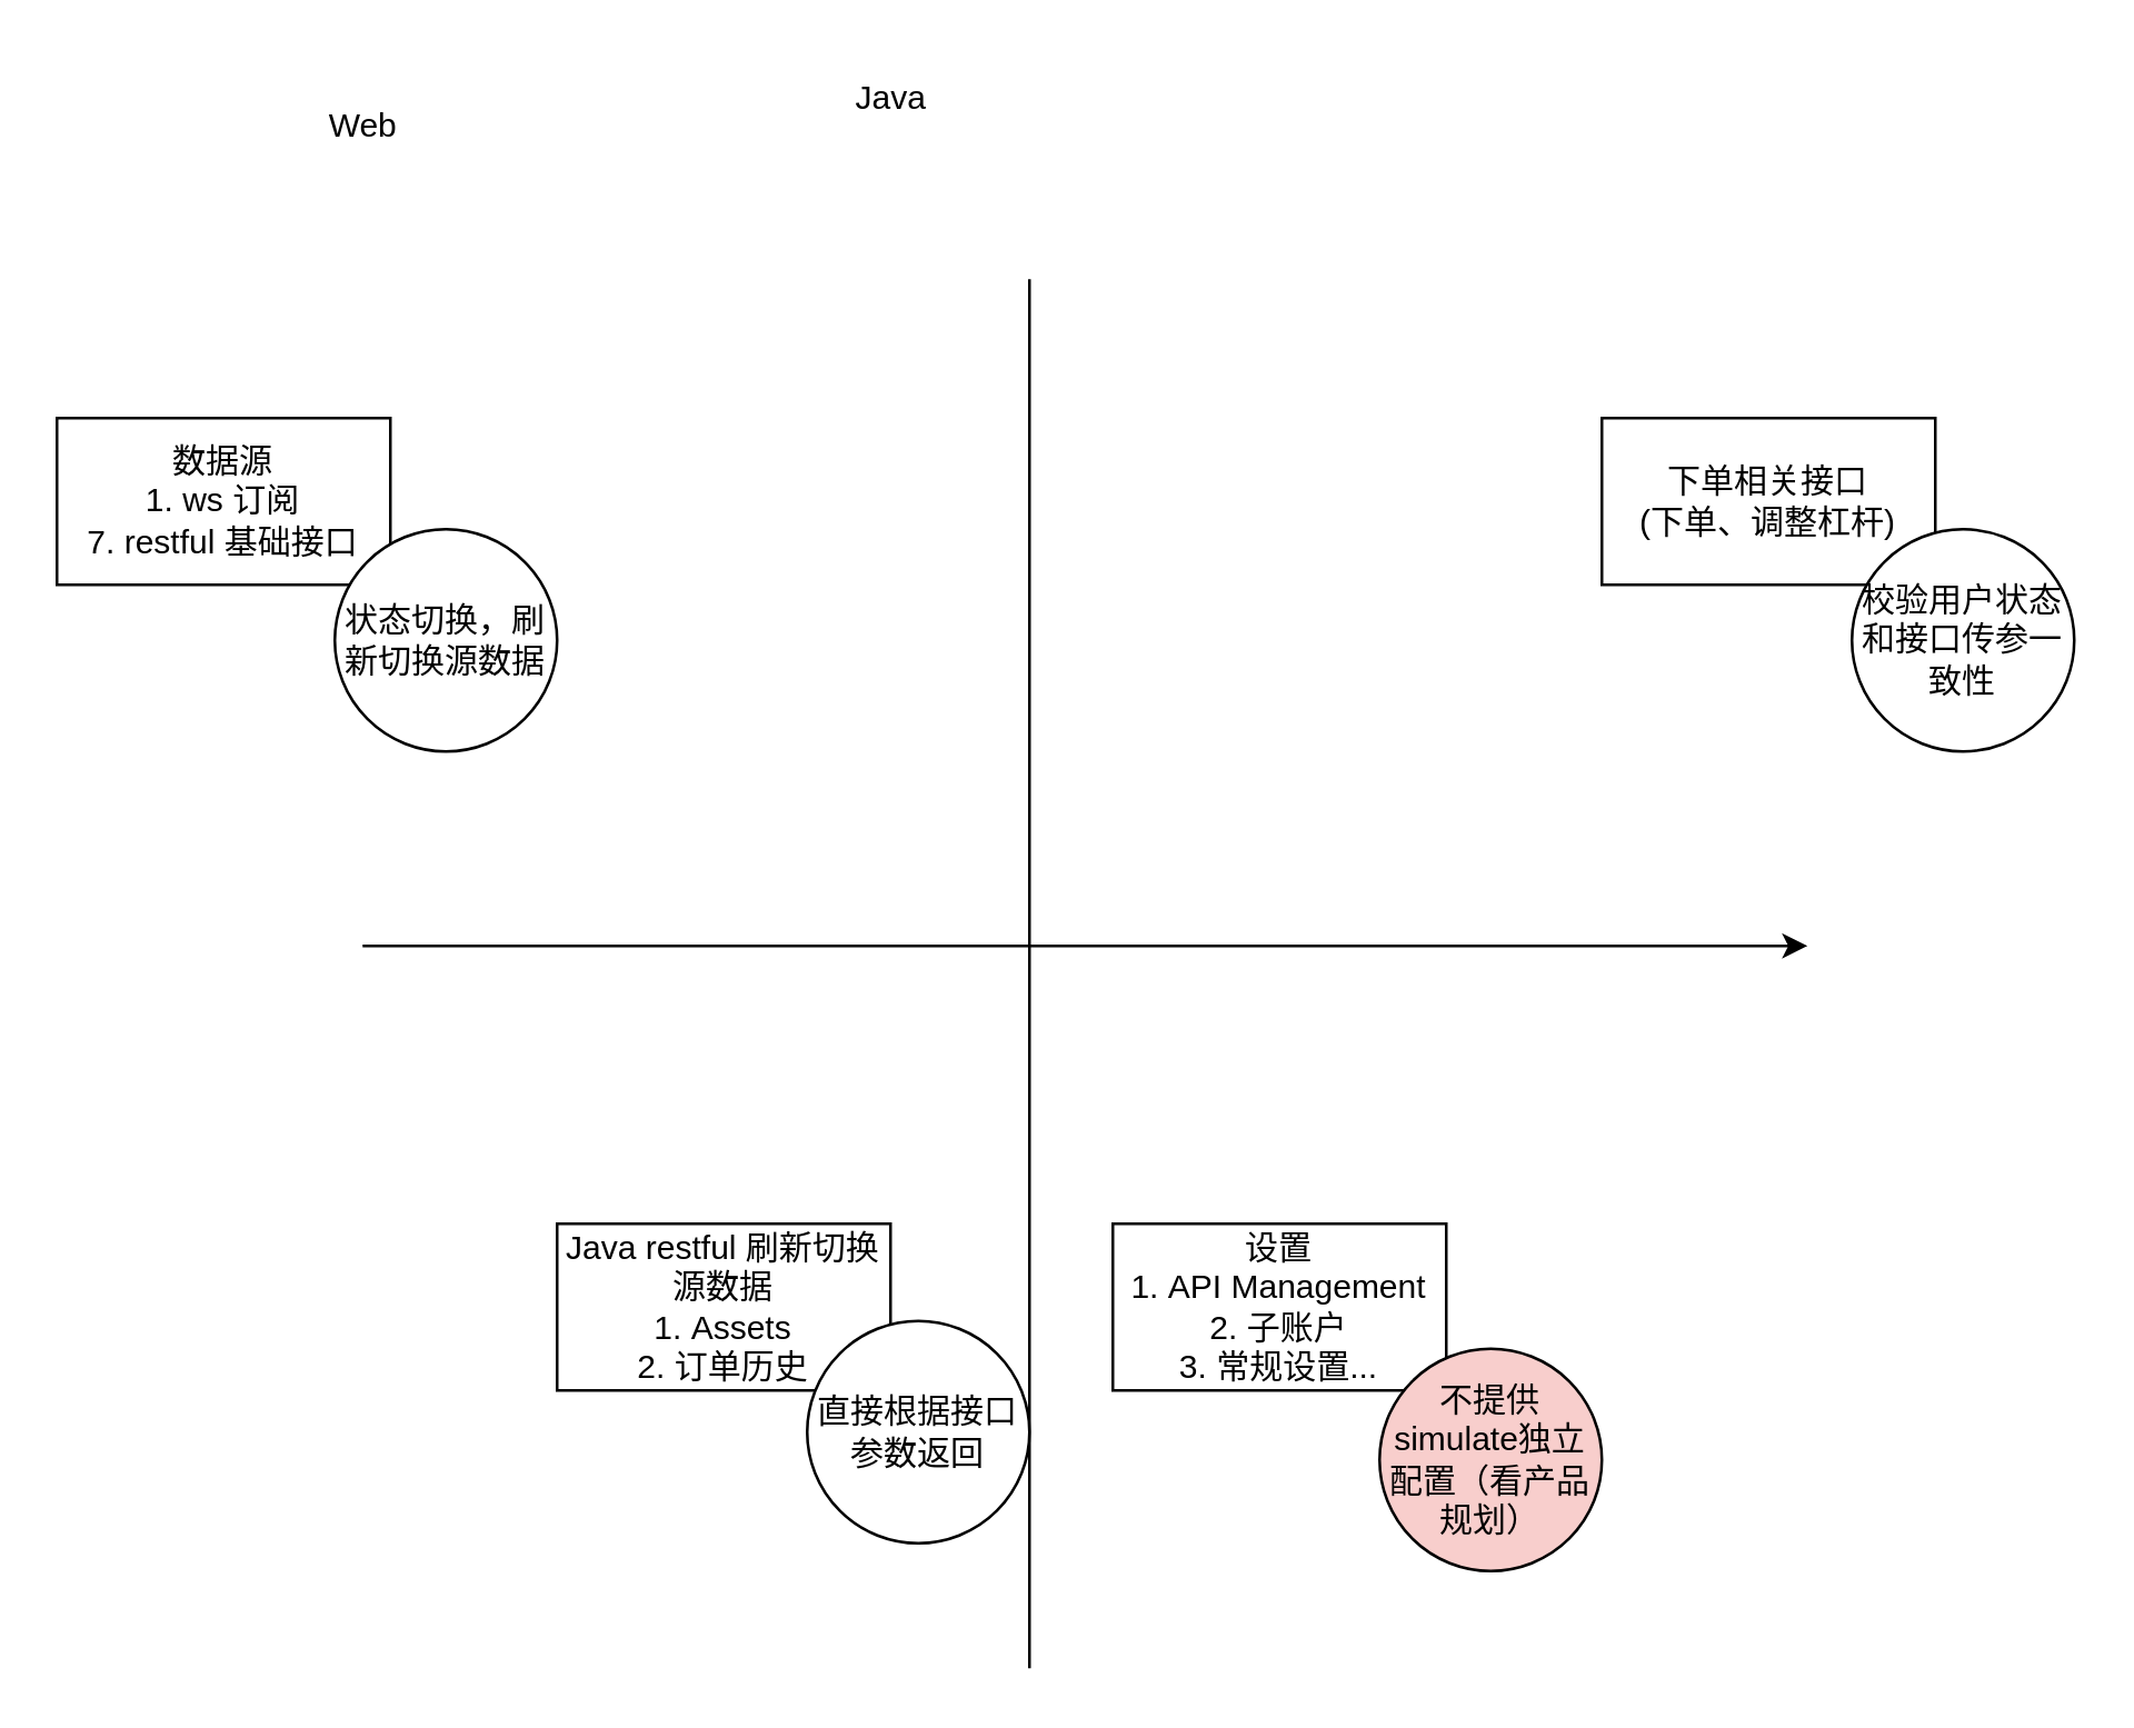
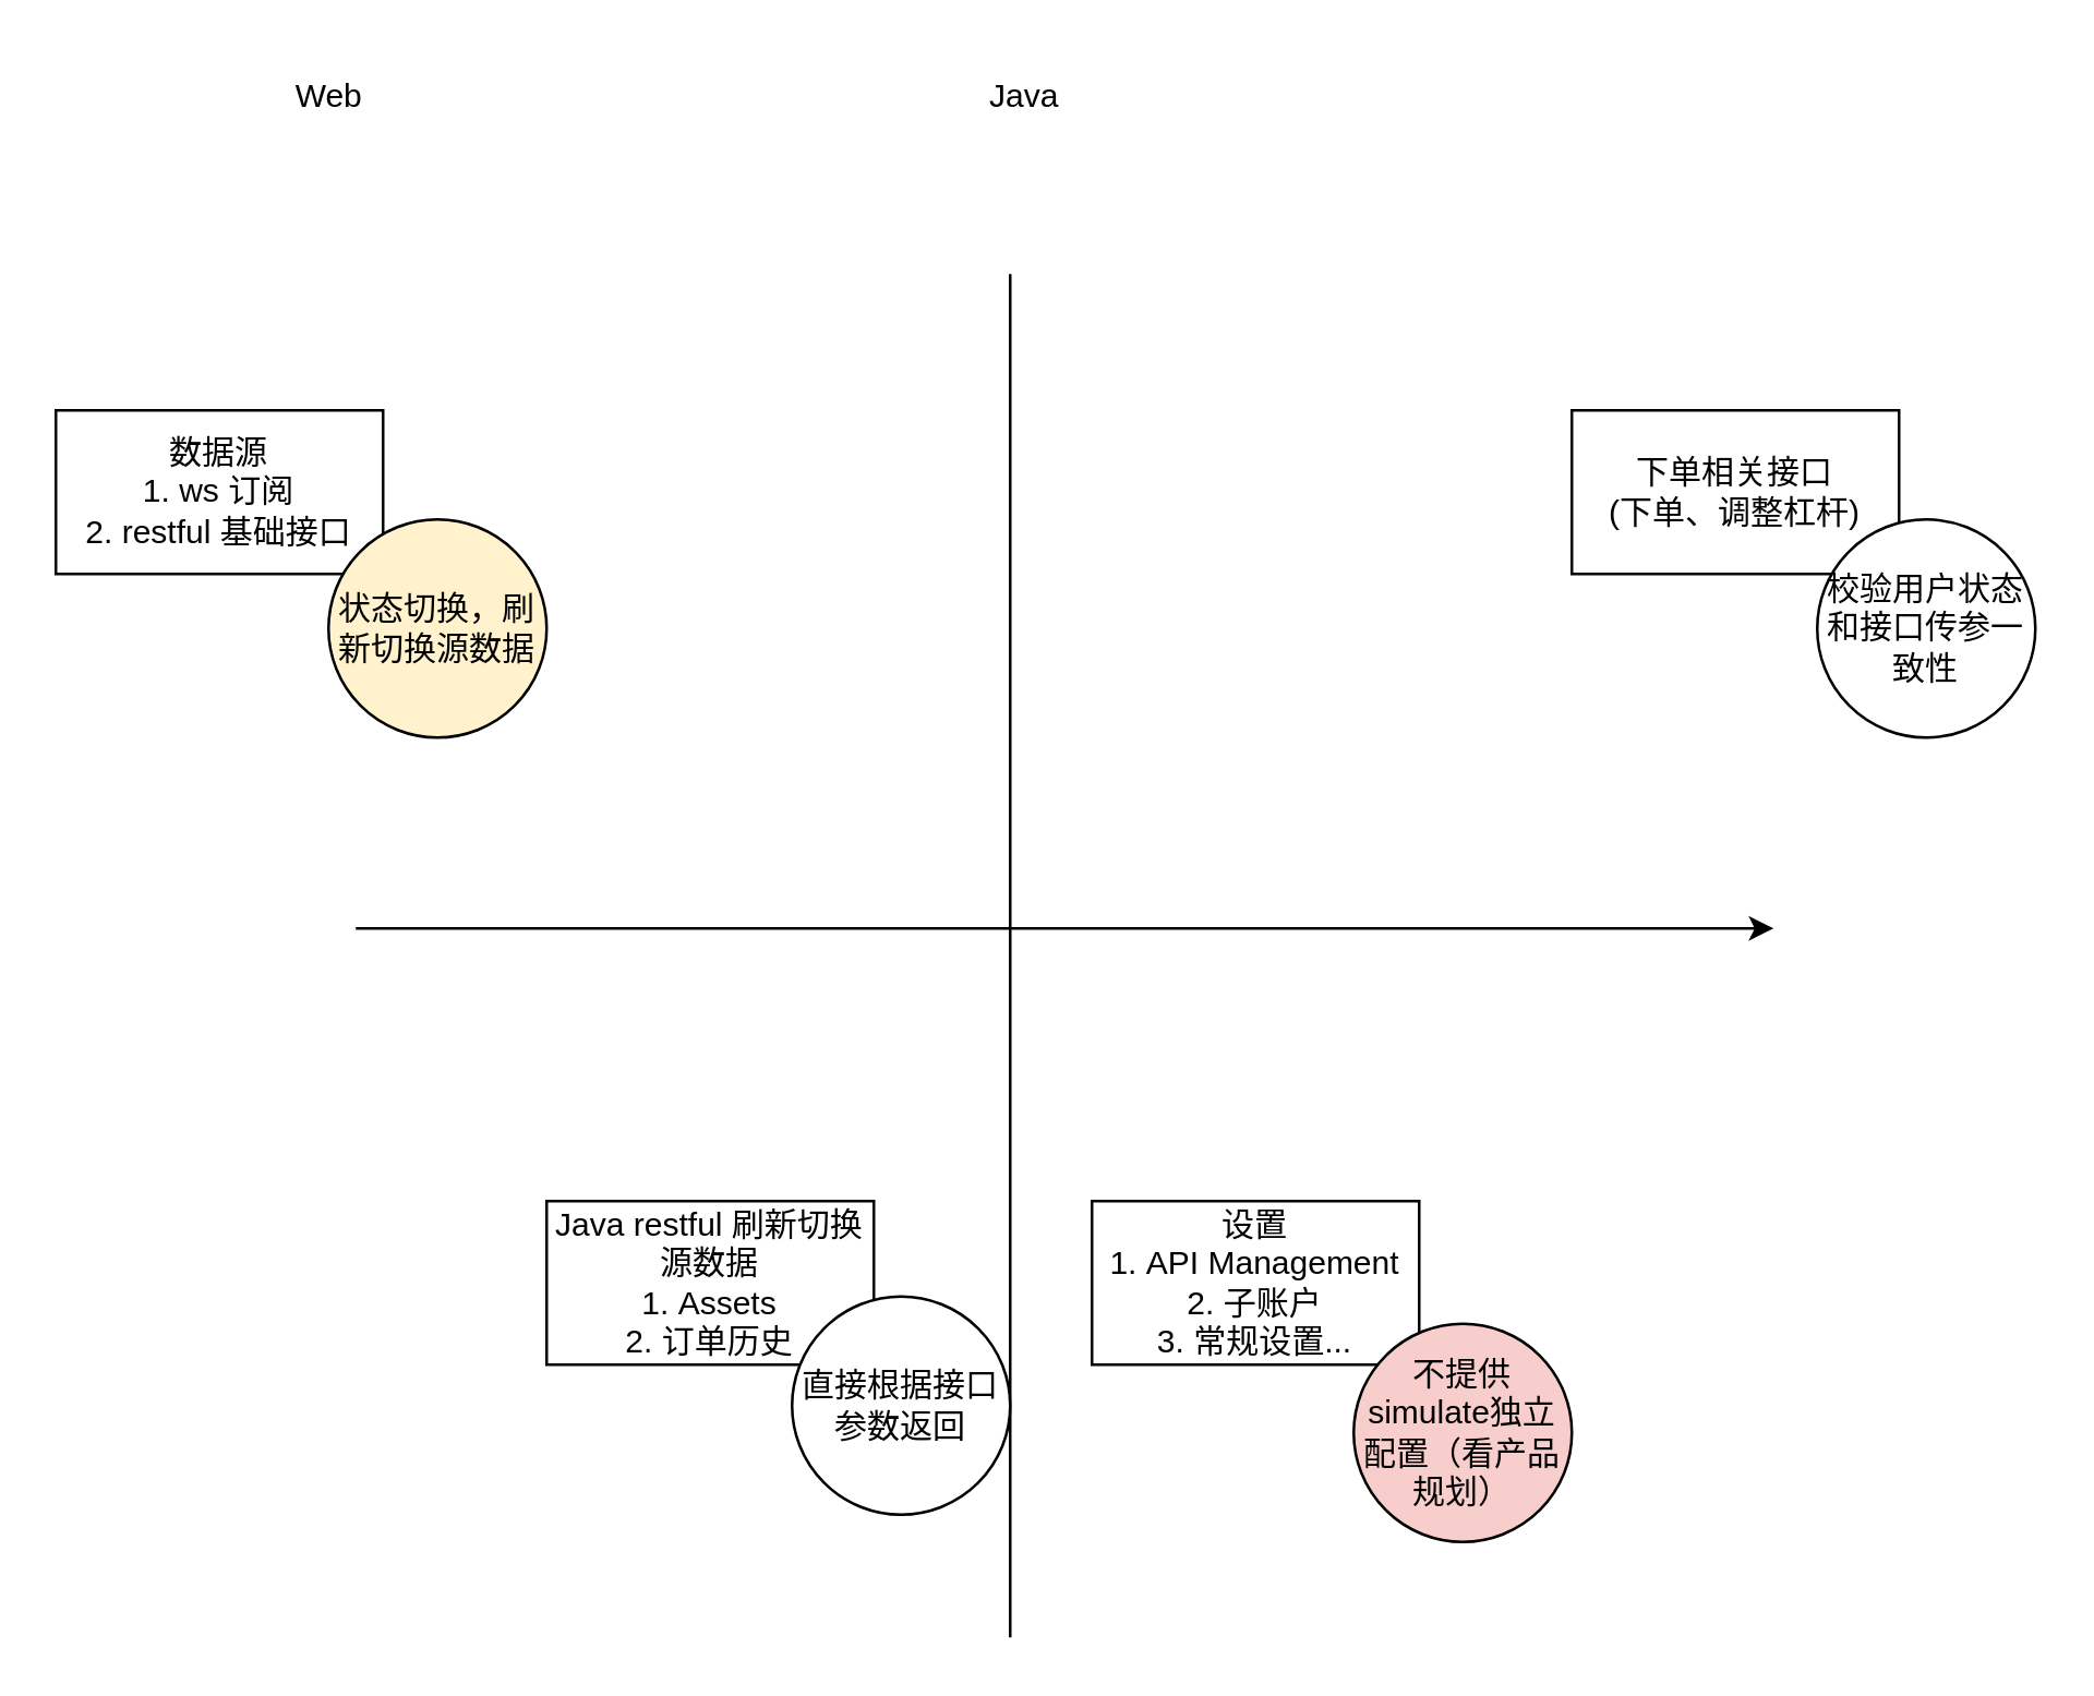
- <mxCell id="5" value="Java" style="text;html=1;align=center;verticalAlign=middle;resizable=0;points=[];autosize=1;strokeColor=none;fillColor=none;" vertex="1" parent="1"><mxGeometry x="295" y="20" width="50" height="30" as="geometry" /></mxCell>
+ <mxCell id="5" value="Java" style="text;html=1;align=center;verticalAlign=middle;resizable=0;points=[];autosize=1;strokeColor=none;fillColor=none;" vertex="1" parent="1"><mxGeometry x="350" y="20" width="50" height="30" as="geometry" /></mxCell>
- <mxCell id="4" value="Web" style="text;html=1;align=center;verticalAlign=middle;resizable=0;points=[];autosize=1;strokeColor=none;fillColor=none;" vertex="1" parent="1"><mxGeometry x="105" y="30" width="50" height="30" as="geometry" /></mxCell>
+ <mxCell id="4" value="Web" style="text;html=1;align=center;verticalAlign=middle;resizable=0;points=[];autosize=1;strokeColor=none;fillColor=none;" vertex="1" parent="1"><mxGeometry x="95" y="20" width="50" height="30" as="geometry" /></mxCell>
- <mxCell id="6" value="数据源&lt;br&gt;1. ws 订阅&lt;br&gt;7. restful 基础接口" style="whiteSpace=wrap;html=1;" vertex="1" parent="1"><mxGeometry x="20" y="150" width="120" height="60" as="geometry" /></mxCell>
+ <mxCell id="6" value="数据源&lt;br&gt;1. ws 订阅&lt;br&gt;2. restful 基础接口" style="whiteSpace=wrap;html=1;" vertex="1" parent="1"><mxGeometry x="20" y="150" width="120" height="60" as="geometry" /></mxCell>
- <mxCell id="13" value="状态切换，刷新切换源数据" style="ellipse;whiteSpace=wrap;html=1;" vertex="1" parent="1"><mxGeometry x="120" y="190" width="80" height="80" as="geometry" /></mxCell>
+ <mxCell id="13" value="状态切换，刷新切换源数据" style="ellipse;whiteSpace=wrap;html=1;fillColor=#fff2cc;" vertex="1" parent="1"><mxGeometry x="120" y="190" width="80" height="80" as="geometry" /></mxCell>
